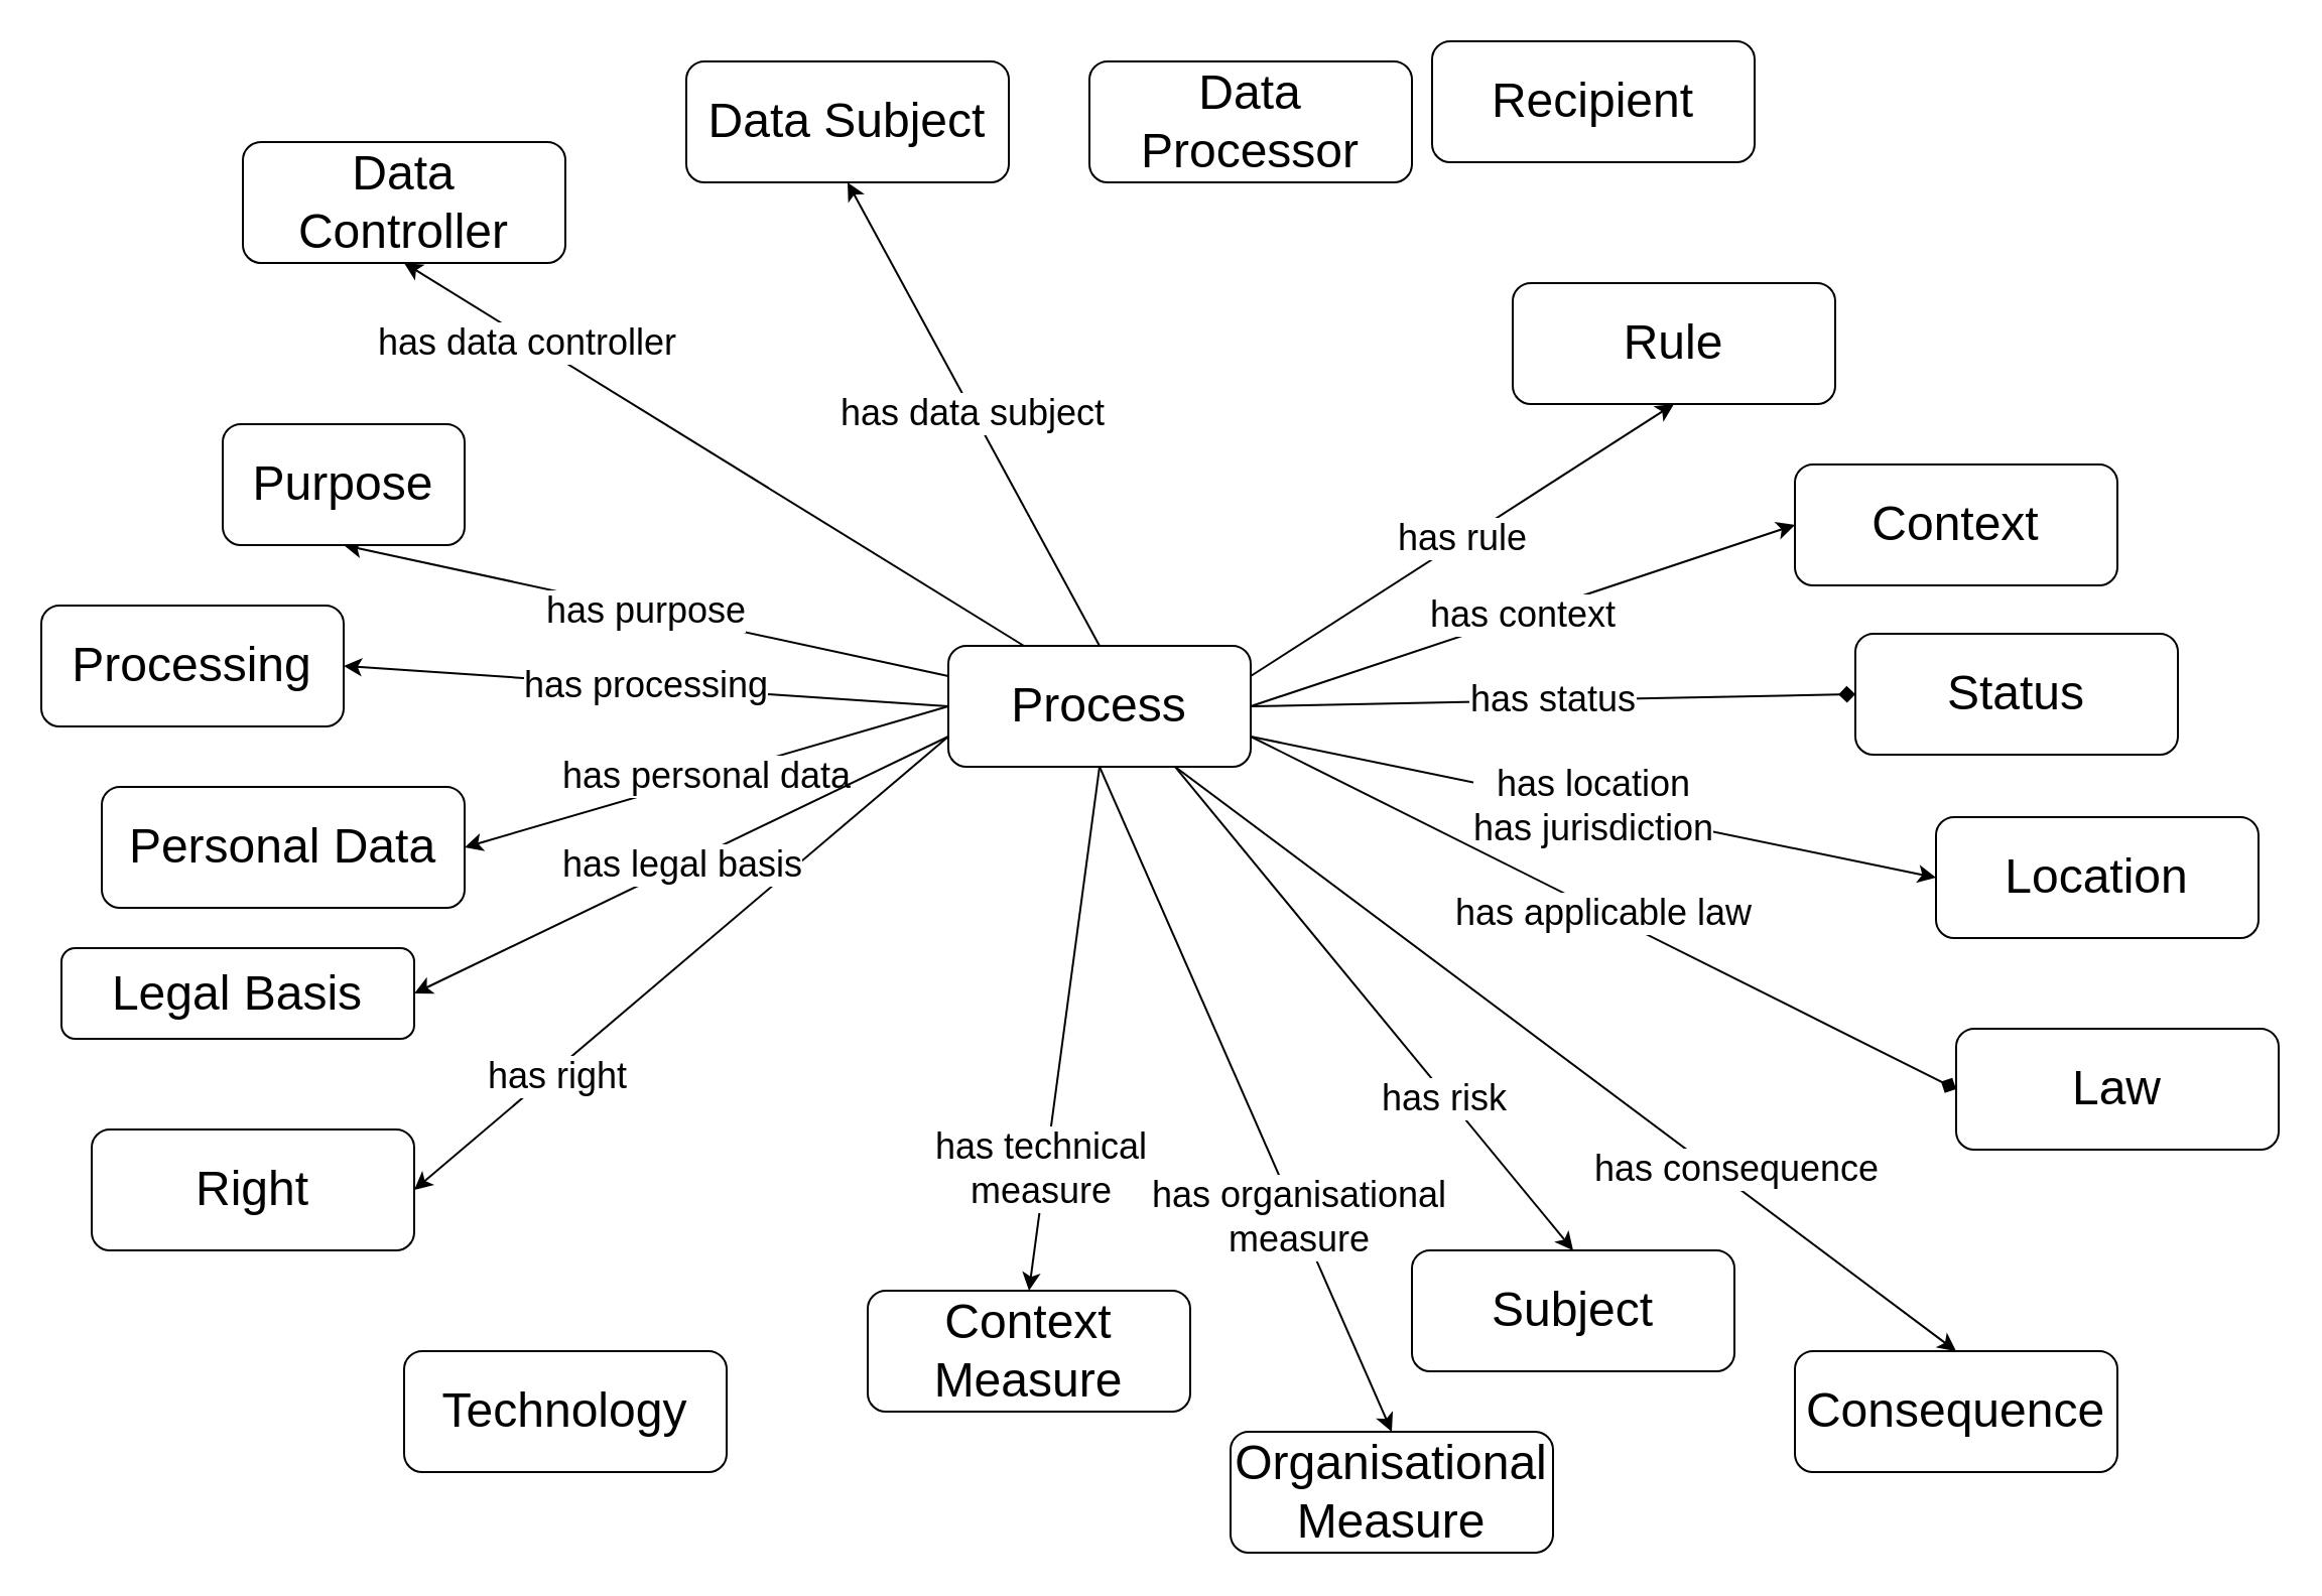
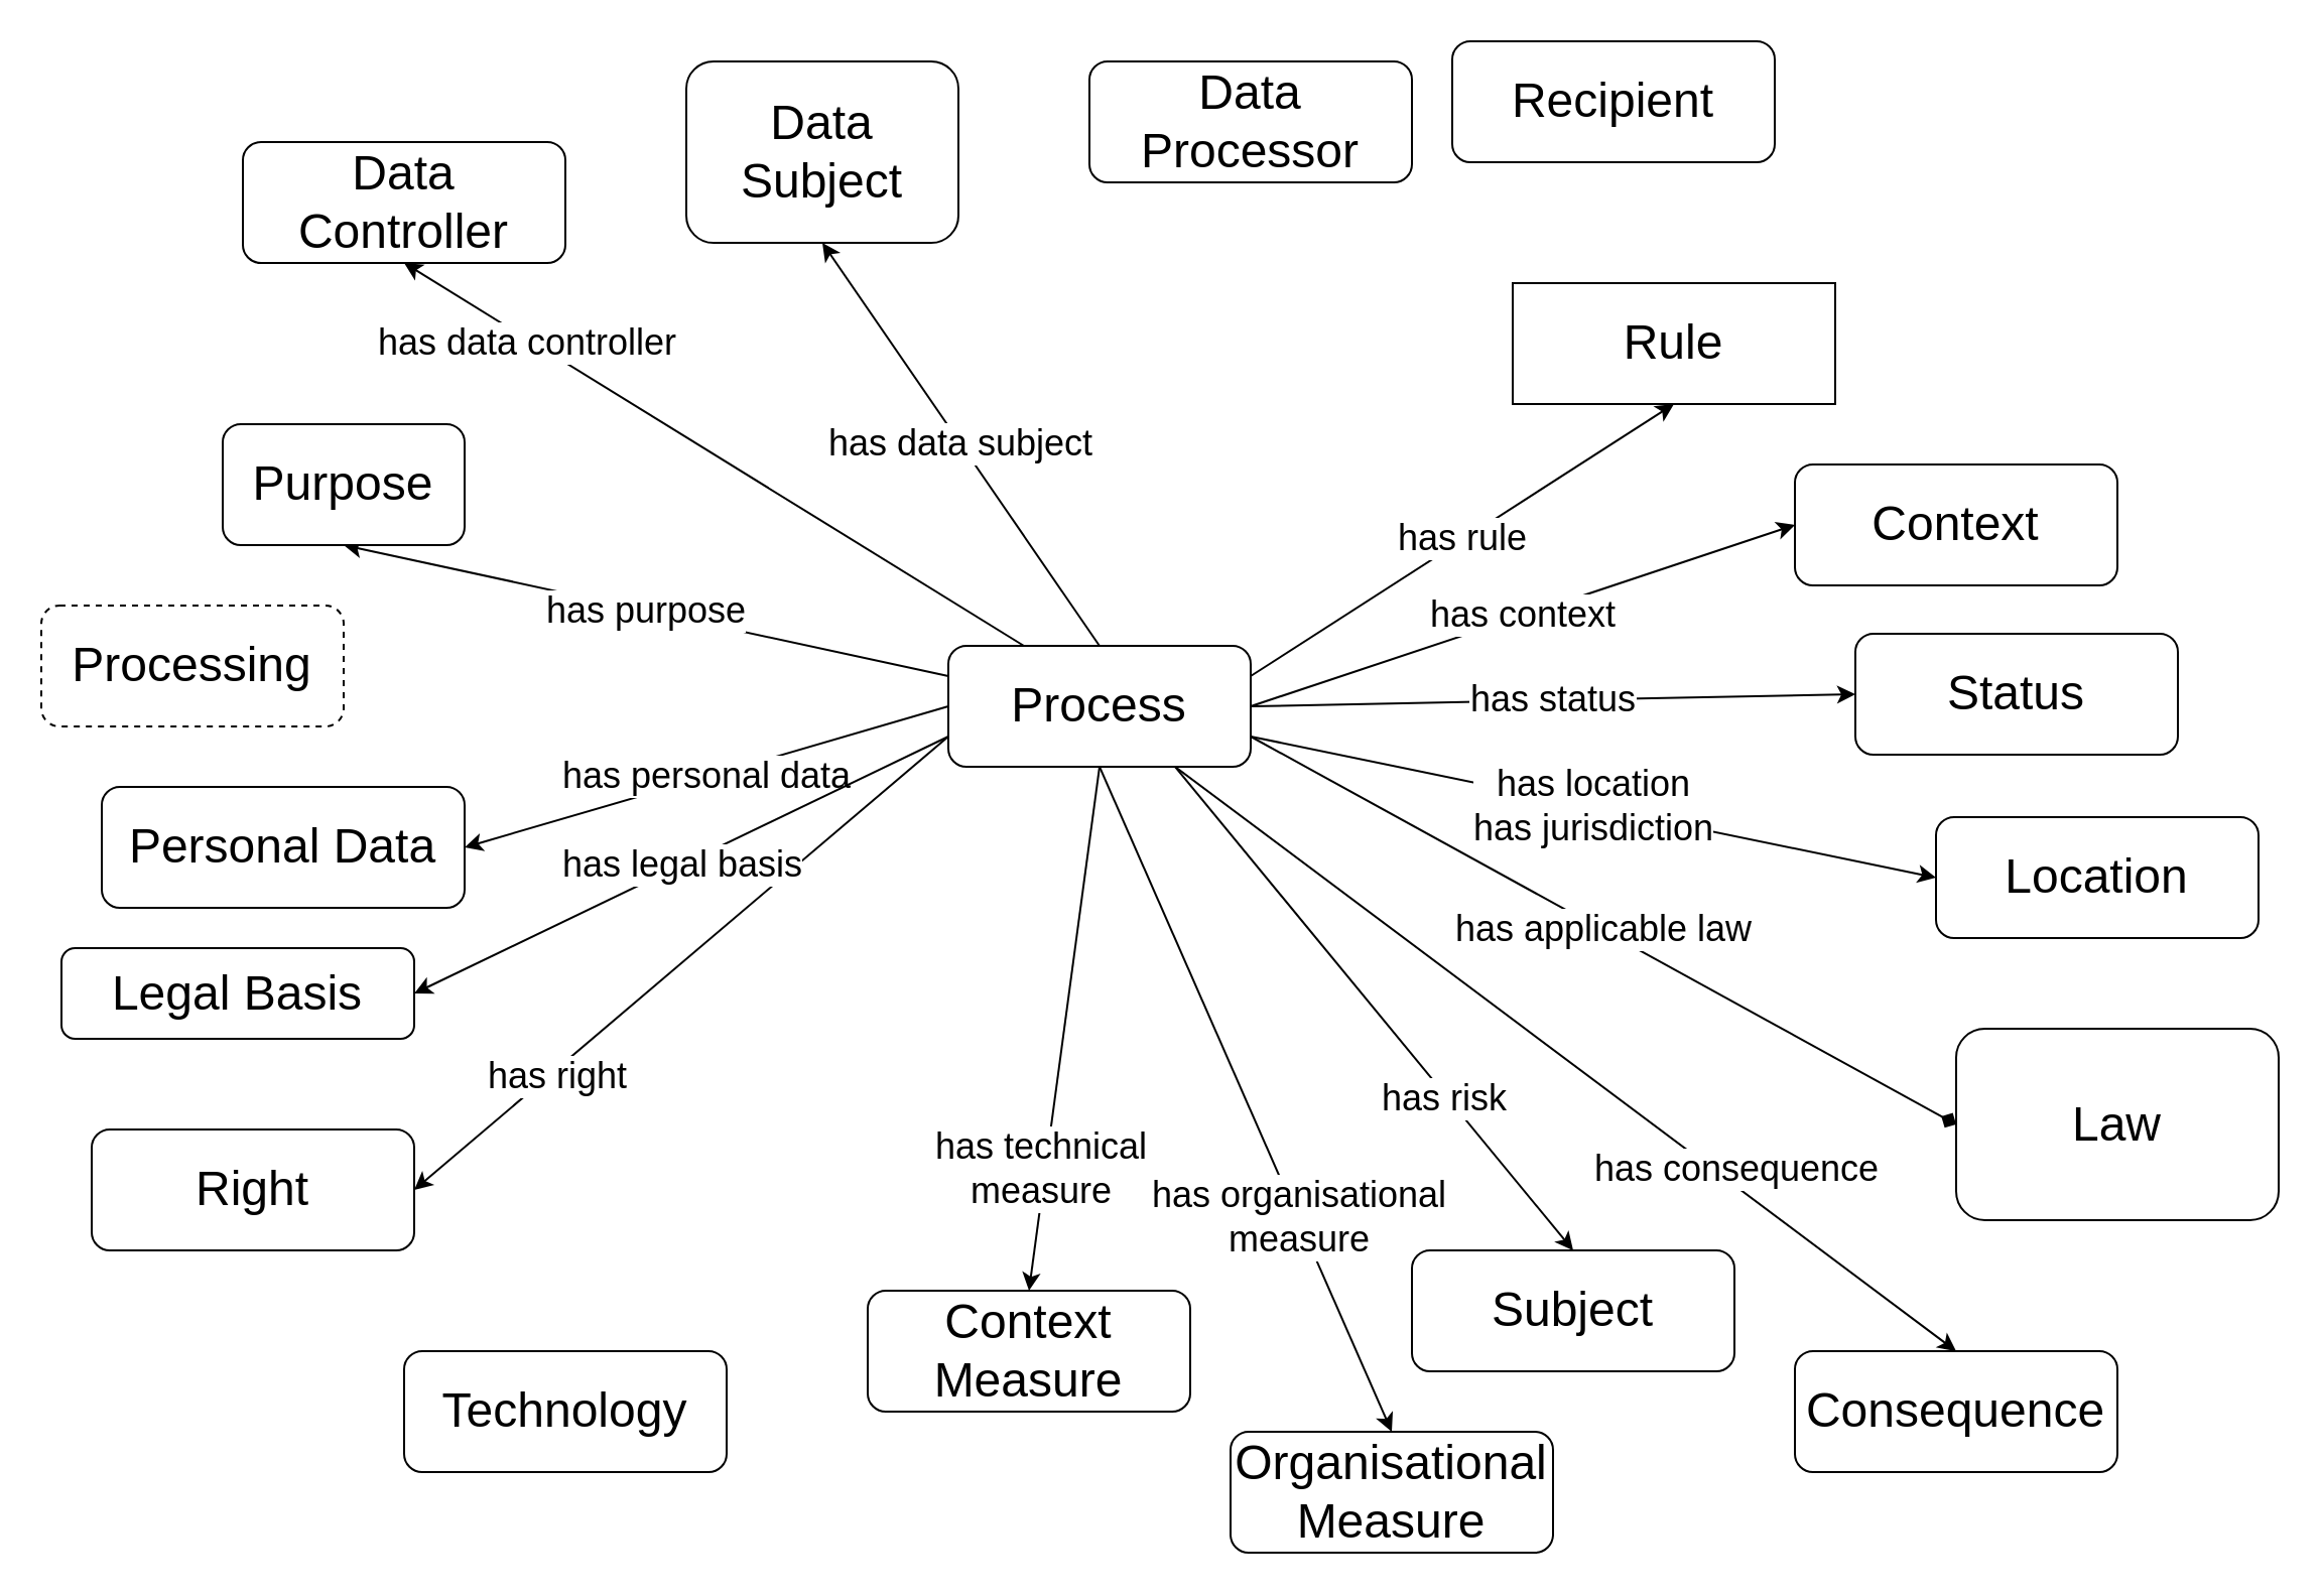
- <mxCell id="27" value="Recipient" style="rounded=1;whiteSpace=wrap;html=1;fontSize=24;" parent="1" vertex="1"><mxGeometry x="710" y="20" width="160" height="60" as="geometry" /></mxCell>
+ <mxCell id="27" value="Recipient" style="rounded=1;whiteSpace=wrap;html=1;fontSize=24;" parent="1" vertex="1"><mxGeometry x="720" y="20" width="160" height="60" as="geometry" /></mxCell>
- <mxCell id="26" value="Data Subject" style="rounded=1;whiteSpace=wrap;html=1;fontSize=24;" parent="1" vertex="1"><mxGeometry x="340" y="30" width="160" height="60" as="geometry" /></mxCell>
+ <mxCell id="26" value="Data Subject" style="rounded=1;whiteSpace=wrap;html=1;fontSize=24;" parent="1" vertex="1"><mxGeometry x="340" y="30" width="135" height="90" as="geometry" /></mxCell>
- <mxCell id="36" value="Rule" style="rounded=1;whiteSpace=wrap;html=1;fontSize=24;" parent="1" vertex="1"><mxGeometry x="750" y="140" width="160" height="60" as="geometry" /></mxCell>
+ <mxCell id="36" value="Rule" style="whiteSpace=wrap;html=1;fontSize=24;rounded=0;" parent="1" vertex="1"><mxGeometry x="750" y="140" width="160" height="60" as="geometry" /></mxCell>
- <mxCell id="20" value="Processing" style="rounded=1;whiteSpace=wrap;html=1;fontSize=24;" parent="1" vertex="1"><mxGeometry x="20" y="300" width="150" height="60" as="geometry" /></mxCell>
+ <mxCell id="20" value="Processing" style="rounded=1;whiteSpace=wrap;html=1;fontSize=24;dashed=1;" parent="1" vertex="1"><mxGeometry x="20" y="300" width="150" height="60" as="geometry" /></mxCell>
- <mxCell id="13" value="has status" style="edgeStyle=none;rounded=0;orthogonalLoop=1;jettySize=auto;html=1;exitX=1;exitY=0.5;exitDx=0;exitDy=0;entryX=0;entryY=0.5;entryDx=0;entryDy=0;fontSize=18;endArrow=diamond;" parent="1" source="18" target="29" edge="1"><mxGeometry relative="1" as="geometry" /></mxCell>
+ <mxCell id="13" value="has status" style="edgeStyle=none;rounded=0;orthogonalLoop=1;jettySize=auto;html=1;exitX=1;exitY=0.5;exitDx=0;exitDy=0;entryX=0;entryY=0.5;entryDx=0;entryDy=0;fontSize=18;" parent="1" source="18" target="29" edge="1"><mxGeometry relative="1" as="geometry" /></mxCell>
- <mxCell id="6" value="has processing" style="edgeStyle=none;rounded=0;orthogonalLoop=1;jettySize=auto;html=1;exitX=0;exitY=0.5;exitDx=0;exitDy=0;entryX=1;entryY=0.5;entryDx=0;entryDy=0;fontSize=18;" parent="1" source="18" target="20" edge="1"><mxGeometry relative="1" as="geometry" /></mxCell>
- <mxCell id="35" value="Law" style="rounded=1;whiteSpace=wrap;html=1;fontSize=24;" parent="1" vertex="1"><mxGeometry x="970" y="510" width="160" height="60" as="geometry" /></mxCell>
+ <mxCell id="35" value="Law" style="rounded=1;whiteSpace=wrap;html=1;fontSize=24;" parent="1" vertex="1"><mxGeometry x="970" y="510" width="160" height="95" as="geometry" /></mxCell>
